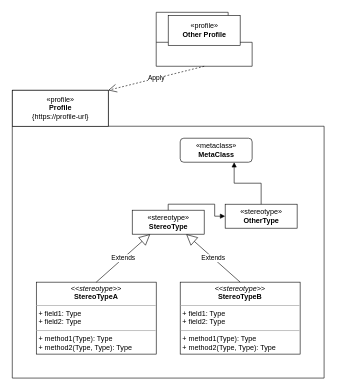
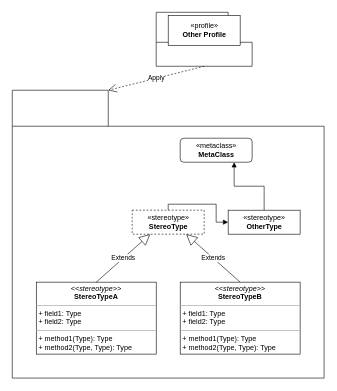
- <mxCell id="12" value="«profile»&lt;br&gt;&lt;b&gt;Profile&lt;/b&gt;&lt;br&gt;{https://profile-url}" style="html=1;" vertex="1" parent="1"><mxGeometry x="20" y="150" width="160" height="60" as="geometry" /></mxCell>
- <mxCell id="5" value="«stereotype»&lt;br&gt;&lt;b&gt;OtherType&lt;/b&gt;" style="html=1;" vertex="1" parent="1"><mxGeometry x="375" y="340" width="120" height="40" as="geometry" /></mxCell>
+ <mxCell id="5" value="«stereotype»&lt;br&gt;&lt;b&gt;OtherType&lt;/b&gt;" style="html=1;" vertex="1" parent="1"><mxGeometry x="380" y="350" width="120" height="40" as="geometry" /></mxCell>
- <mxCell id="4" value="«stereotype»&lt;br&gt;&lt;b&gt;StereoType&lt;/b&gt;" style="html=1;" vertex="1" parent="1"><mxGeometry x="220" y="350" width="120" height="40" as="geometry" /></mxCell>
+ <mxCell id="4" value="«stereotype»&lt;br&gt;&lt;b&gt;StereoType&lt;/b&gt;" style="html=1;dashed=1;" vertex="1" parent="1"><mxGeometry x="220" y="350" width="120" height="40" as="geometry" /></mxCell>
